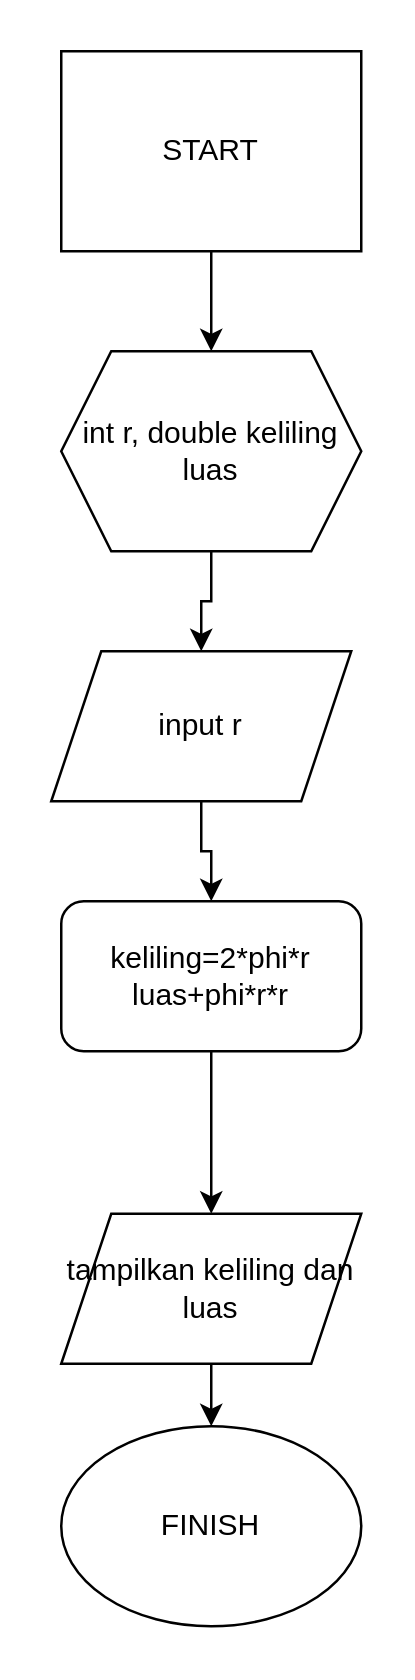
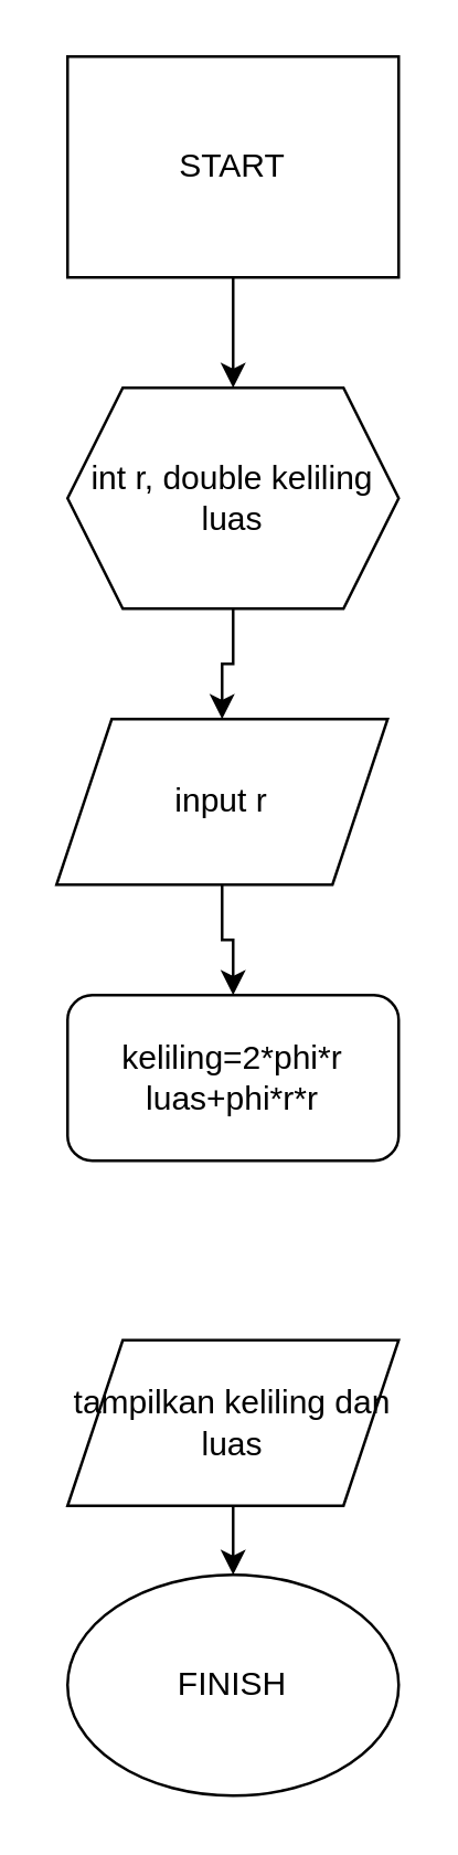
- <mxCell id="8" style="edgeStyle=orthogonalEdgeStyle;rounded=0;orthogonalLoop=1;jettySize=auto;html=1;entryX=0.5;entryY=0;entryDx=0;entryDy=0;" edge="1" parent="1" source="9" target="11"><mxGeometry relative="1" as="geometry" /></mxCell>
